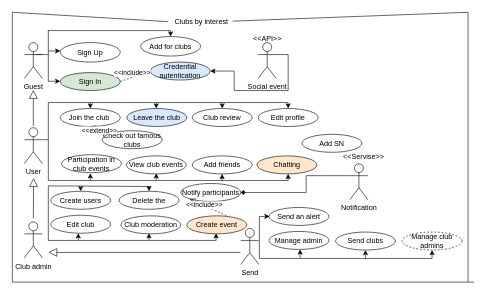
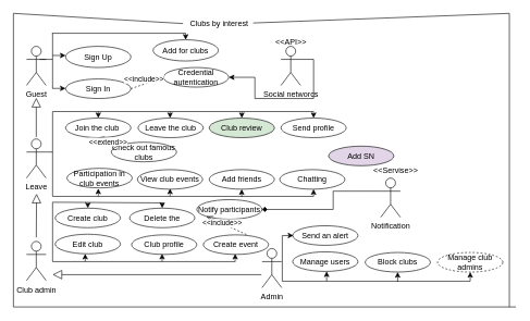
- <mxCell id="9" value="Credential autentication" style="ellipse;whiteSpace=wrap;html=1;fillColor=#dae8fc;" parent="1" vertex="1"><mxGeometry x="250" y="103" width="100" height="30" as="geometry" /></mxCell>
+ <mxCell id="9" value="Credential autentication" style="ellipse;whiteSpace=wrap;html=1;" parent="1" vertex="1"><mxGeometry x="250" y="103" width="100" height="30" as="geometry" /></mxCell>
- <mxCell id="8" value="Sign In" style="ellipse;whiteSpace=wrap;html=1;fillColor=#d5e8d4;" parent="1" vertex="1"><mxGeometry x="100" y="120.5" width="100" height="30" as="geometry" /></mxCell>
+ <mxCell id="8" value="Sign In" style="ellipse;whiteSpace=wrap;html=1;" parent="1" vertex="1"><mxGeometry x="100" y="120.5" width="100" height="30" as="geometry" /></mxCell>
- <mxCell id="12" value="Social event" style="shape=umlActor;verticalLabelPosition=bottom;verticalAlign=top;html=1;outlineConnect=0;" parent="1" vertex="1"><mxGeometry x="430" y="70.5" width="30" height="60" as="geometry" /></mxCell>
+ <mxCell id="12" value="Social networcs" style="shape=umlActor;verticalLabelPosition=bottom;verticalAlign=top;html=1;outlineConnect=0;" parent="1" vertex="1"><mxGeometry x="430" y="70.5" width="30" height="60" as="geometry" /></mxCell>
- <mxCell id="21" value="Leave the club" style="ellipse;whiteSpace=wrap;html=1;fillColor=#dae8fc;" parent="1" vertex="1"><mxGeometry x="211" y="180.5" width="100" height="30" as="geometry" /></mxCell>
+ <mxCell id="21" value="Leave the club" style="ellipse;whiteSpace=wrap;html=1;" parent="1" vertex="1"><mxGeometry x="211" y="180.5" width="100" height="30" as="geometry" /></mxCell>
- <mxCell id="27" value="Club review" style="ellipse;whiteSpace=wrap;html=1;" parent="1" vertex="1"><mxGeometry x="320" y="180.5" width="100" height="30" as="geometry" /></mxCell>
+ <mxCell id="27" value="Club review" style="ellipse;whiteSpace=wrap;html=1;fillColor=#d5e8d4;" parent="1" vertex="1"><mxGeometry x="320" y="180.5" width="100" height="30" as="geometry" /></mxCell>
- <mxCell id="25" value="Edit profile" style="ellipse;whiteSpace=wrap;html=1;" parent="1" vertex="1"><mxGeometry x="430" y="180.5" width="100" height="30" as="geometry" /></mxCell>
+ <mxCell id="25" value="Send profile" style="ellipse;whiteSpace=wrap;html=1;" parent="1" vertex="1"><mxGeometry x="430" y="180.5" width="100" height="30" as="geometry" /></mxCell>
- <mxCell id="42" value="Add SN" style="ellipse;whiteSpace=wrap;html=1;" parent="1" vertex="1"><mxGeometry x="503" y="223.5" width="100" height="30" as="geometry" /></mxCell>
+ <mxCell id="42" value="Add SN" style="ellipse;whiteSpace=wrap;html=1;fillColor=#e1d5e7;" parent="1" vertex="1"><mxGeometry x="503" y="223.5" width="100" height="30" as="geometry" /></mxCell>
- <mxCell id="37" value="Chatting" style="ellipse;whiteSpace=wrap;html=1;fillColor=#ffe6cc;" parent="1" vertex="1"><mxGeometry x="428" y="259.5" width="100" height="30" as="geometry" /></mxCell>
+ <mxCell id="37" value="Chatting" style="ellipse;whiteSpace=wrap;html=1;" parent="1" vertex="1"><mxGeometry x="428" y="259.5" width="100" height="30" as="geometry" /></mxCell>
- <mxCell id="3" value="User" style="shape=umlActor;verticalLabelPosition=bottom;verticalAlign=top;html=1;outlineConnect=0;" parent="1" vertex="1"><mxGeometry x="40" y="212.5" width="30" height="60" as="geometry" /></mxCell>
+ <mxCell id="3" value="Leave" style="shape=umlActor;verticalLabelPosition=bottom;verticalAlign=top;html=1;outlineConnect=0;" parent="1" vertex="1"><mxGeometry x="40" y="212.5" width="30" height="60" as="geometry" /></mxCell>
- <mxCell id="45" value="Create users" style="ellipse;whiteSpace=wrap;html=1;" parent="1" vertex="1"><mxGeometry x="84" y="318.5" width="100" height="30" as="geometry" /></mxCell>
+ <mxCell id="45" value="Create club" style="ellipse;whiteSpace=wrap;html=1;" parent="1" vertex="1"><mxGeometry x="84" y="318.5" width="100" height="30" as="geometry" /></mxCell>
- <mxCell id="48" value="Club moderation" style="ellipse;whiteSpace=wrap;html=1;" parent="1" vertex="1"><mxGeometry x="201" y="359.5" width="100" height="30" as="geometry" /></mxCell>
+ <mxCell id="48" value="Club profile" style="ellipse;whiteSpace=wrap;html=1;" parent="1" vertex="1"><mxGeometry x="201" y="359.5" width="100" height="30" as="geometry" /></mxCell>
- <mxCell id="49" value="Create event" style="ellipse;whiteSpace=wrap;html=1;fillColor=#ffe6cc;" parent="1" vertex="1"><mxGeometry x="311" y="359.5" width="100" height="30" as="geometry" /></mxCell>
+ <mxCell id="49" value="Create event" style="ellipse;whiteSpace=wrap;html=1;" parent="1" vertex="1"><mxGeometry x="311" y="359.5" width="100" height="30" as="geometry" /></mxCell>
- <mxCell id="64" value="Manage admin" style="ellipse;whiteSpace=wrap;html=1;" parent="1" vertex="1"><mxGeometry x="448" y="385.5" width="100" height="30" as="geometry" /></mxCell>
+ <mxCell id="64" value="Manage users" style="ellipse;whiteSpace=wrap;html=1;" parent="1" vertex="1"><mxGeometry x="448" y="385.5" width="100" height="30" as="geometry" /></mxCell>
- <mxCell id="66" value="Send clubs" style="ellipse;whiteSpace=wrap;html=1;" parent="1" vertex="1"><mxGeometry x="559" y="386.5" width="100" height="30" as="geometry" /></mxCell>
+ <mxCell id="66" value="Block clubs" style="ellipse;whiteSpace=wrap;html=1;" parent="1" vertex="1"><mxGeometry x="559" y="386.5" width="100" height="30" as="geometry" /></mxCell>
- <mxCell id="5" value="Send" style="shape=umlActor;verticalLabelPosition=bottom;verticalAlign=top;html=1;outlineConnect=0;" parent="1" vertex="1"><mxGeometry x="401" y="380.5" width="30" height="60" as="geometry" /></mxCell>
+ <mxCell id="5" value="Admin" style="shape=umlActor;verticalLabelPosition=bottom;verticalAlign=top;html=1;outlineConnect=0;" parent="1" vertex="1"><mxGeometry x="401" y="380.5" width="30" height="60" as="geometry" /></mxCell>
